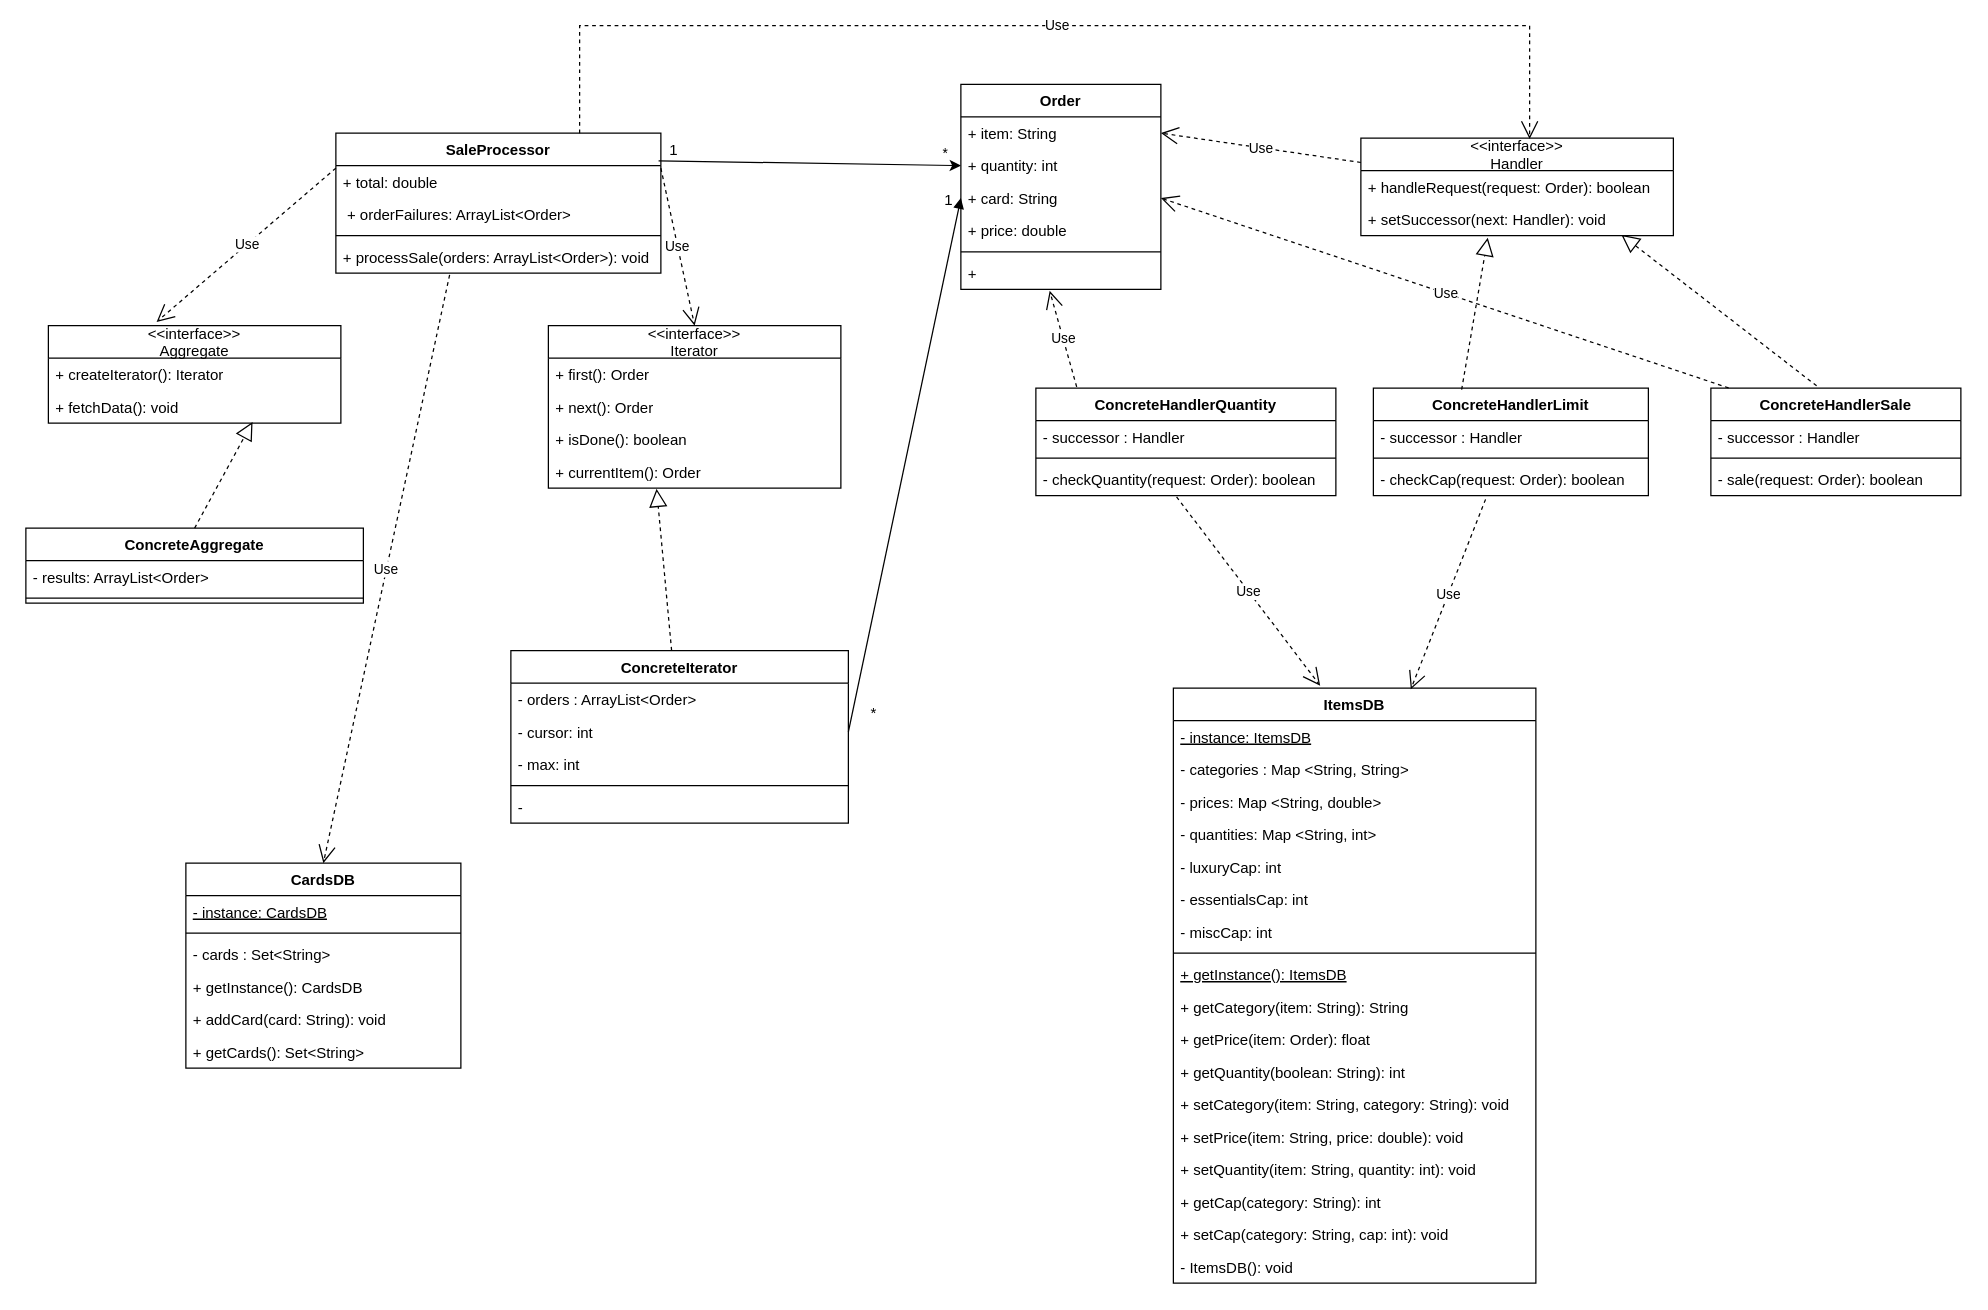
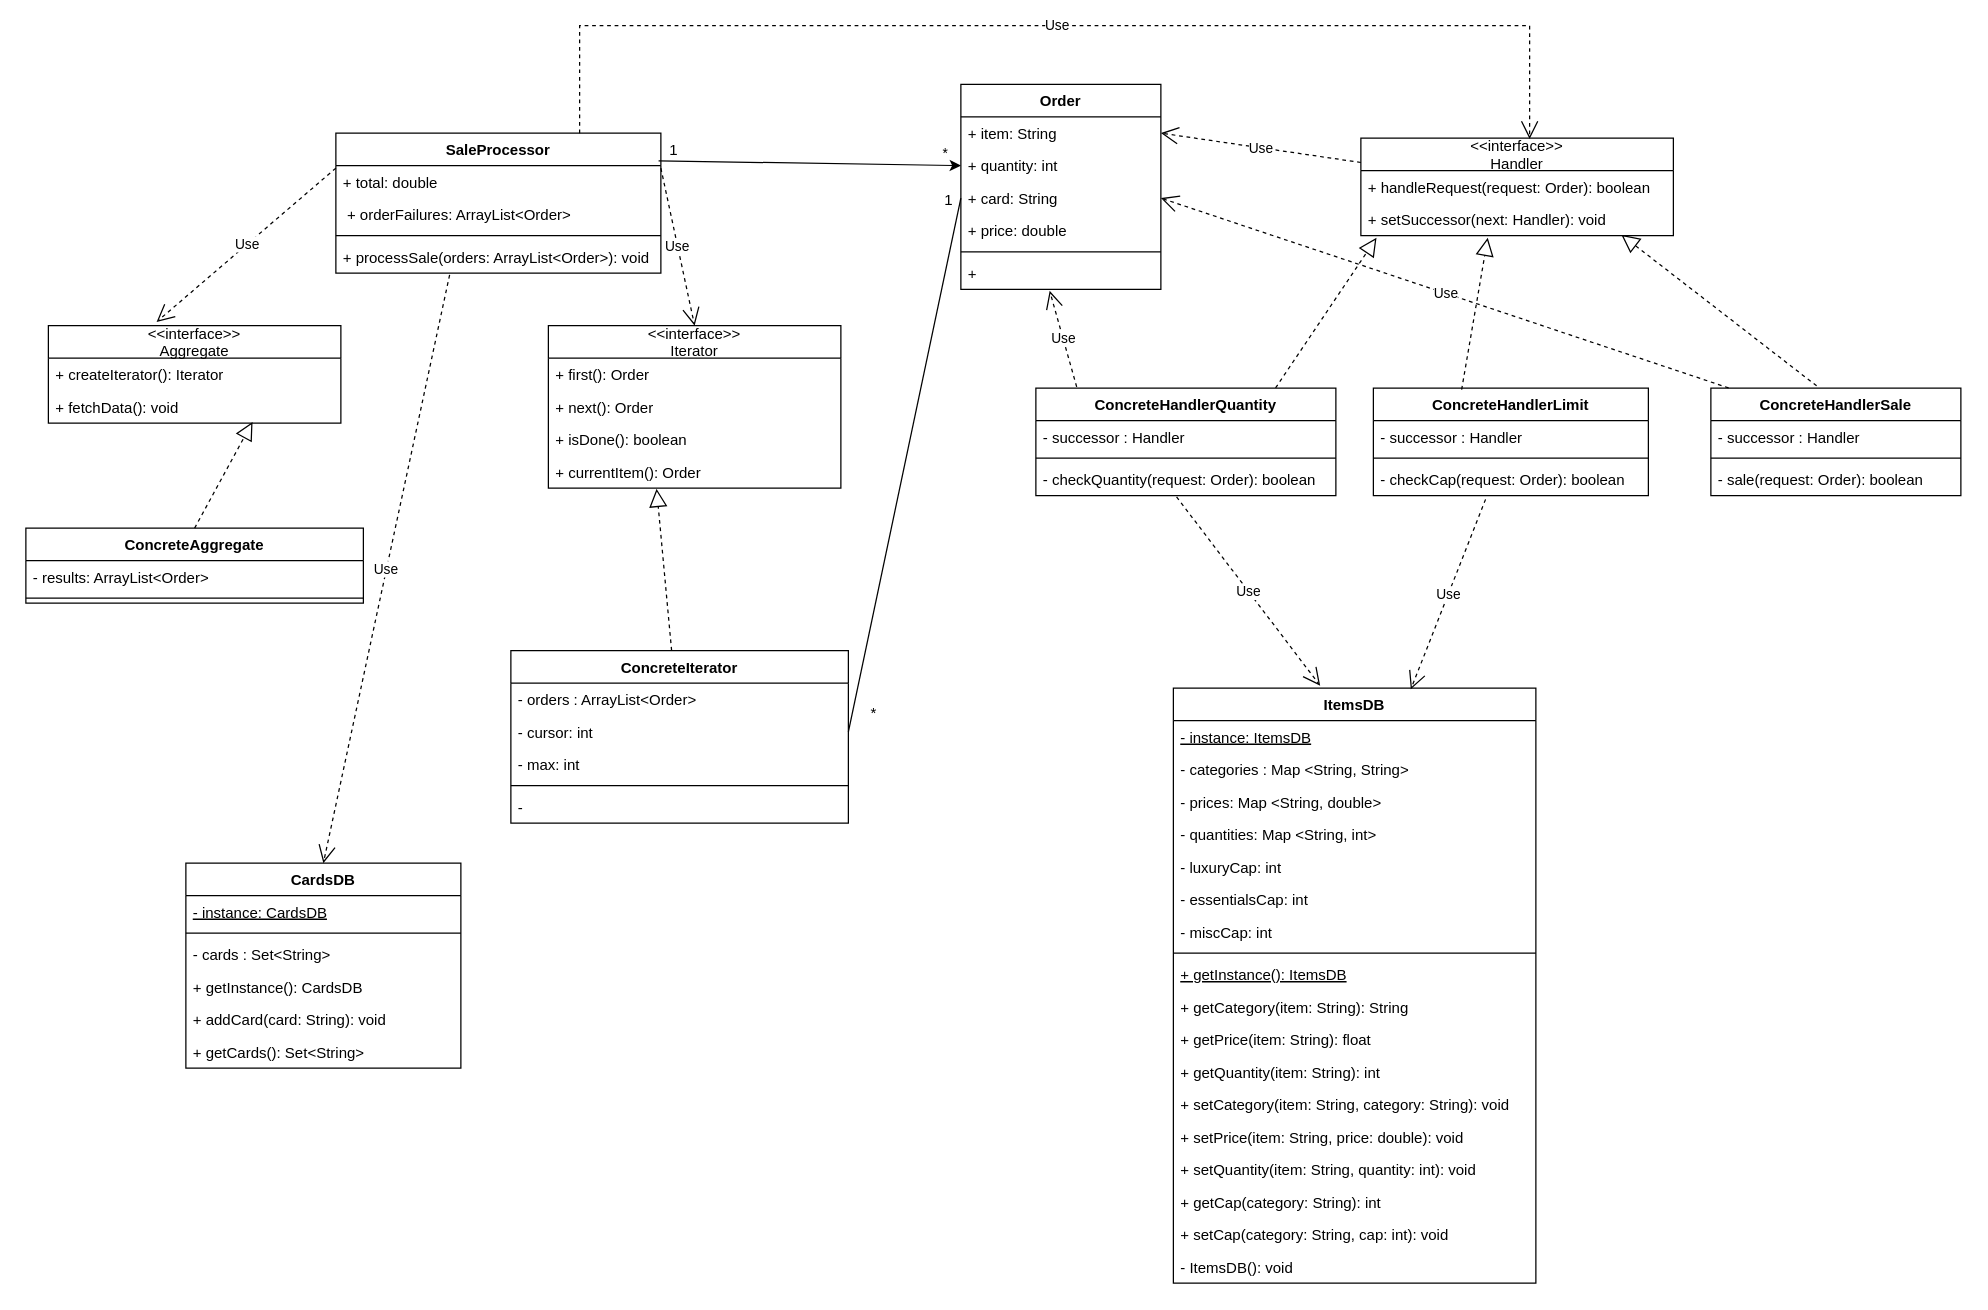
- <mxCell id="79" value="" style="endArrow=block;html=1;rounded=0;entryX=0;entryY=0.5;entryDx=0;entryDy=0;exitX=1;exitY=0.5;exitDx=0;exitDy=0;" edge="1" parent="1" source="68" target="8"><mxGeometry relative="1" as="geometry"><mxPoint x="388" y="420" as="sourcePoint" /><mxPoint x="548" y="420" as="targetPoint" /></mxGeometry></mxCell>
+ <mxCell id="79" value="" style="endArrow=none;html=1;rounded=0;entryX=0;entryY=0.5;entryDx=0;entryDy=0;exitX=1;exitY=0.5;exitDx=0;exitDy=0;" edge="1" parent="1" source="68" target="8"><mxGeometry relative="1" as="geometry"><mxPoint x="388" y="420" as="sourcePoint" /><mxPoint x="548" y="420" as="targetPoint" /></mxGeometry></mxCell>
+ <mxCell id="84" value="" style="endArrow=block;dashed=1;endFill=0;endSize=12;html=1;rounded=0;exitX=0.799;exitY=-0.002;exitDx=0;exitDy=0;exitPerimeter=0;entryX=0.05;entryY=1.069;entryDx=0;entryDy=0;entryPerimeter=0;" edge="1" parent="1" source="12" target="4"><mxGeometry width="160" relative="1" as="geometry"><mxPoint x="988" y="320" as="sourcePoint" /><mxPoint x="1148" y="320" as="targetPoint" /></mxGeometry></mxCell>
- <mxCell id="35" value="+ getPrice(item: Order): float&#10;" style="text;strokeColor=none;fillColor=none;align=left;verticalAlign=top;spacingLeft=4;spacingRight=4;overflow=hidden;rotatable=0;points=[[0,0.5],[1,0.5]];portConstraint=eastwest;" vertex="1" parent="24"><mxGeometry y="268" width="290" height="26" as="geometry" /></mxCell>
+ <mxCell id="35" value="+ getPrice(item: String): float&#10;" style="text;strokeColor=none;fillColor=none;align=left;verticalAlign=top;spacingLeft=4;spacingRight=4;overflow=hidden;rotatable=0;points=[[0,0.5],[1,0.5]];portConstraint=eastwest;" vertex="1" parent="24"><mxGeometry y="268" width="290" height="26" as="geometry" /></mxCell>
- <mxCell id="36" value="+ getQuantity(boolean: String): int&#10;" style="text;strokeColor=none;fillColor=none;align=left;verticalAlign=top;spacingLeft=4;spacingRight=4;overflow=hidden;rotatable=0;points=[[0,0.5],[1,0.5]];portConstraint=eastwest;" vertex="1" parent="24"><mxGeometry y="294" width="290" height="26" as="geometry" /></mxCell>
+ <mxCell id="36" value="+ getQuantity(item: String): int&#10;" style="text;strokeColor=none;fillColor=none;align=left;verticalAlign=top;spacingLeft=4;spacingRight=4;overflow=hidden;rotatable=0;points=[[0,0.5],[1,0.5]];portConstraint=eastwest;" vertex="1" parent="24"><mxGeometry y="294" width="290" height="26" as="geometry" /></mxCell>
